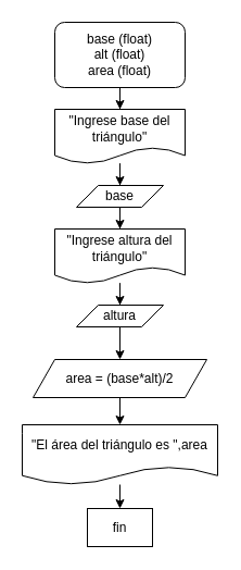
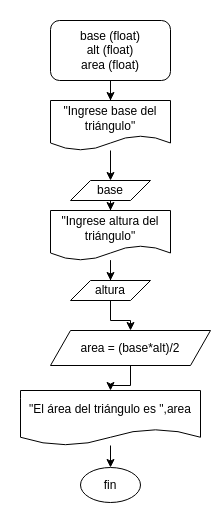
- <mxCell id="7" value="base" style="shape=parallelogram;perimeter=parallelogramPerimeter;whiteSpace=wrap;html=1;fixedSize=1;" vertex="1" parent="1"><mxGeometry x="70" y="170" width="80" height="20" as="geometry" /></mxCell>
+ <mxCell id="7" value="base" style="shape=parallelogram;perimeter=parallelogramPerimeter;whiteSpace=wrap;html=1;fixedSize=1;" vertex="1" parent="1"><mxGeometry x="70" y="180" width="80" height="20" as="geometry" /></mxCell>
- <mxCell id="13" value="area = (base*alt)/2" style="shape=parallelogram;perimeter=parallelogramPerimeter;whiteSpace=wrap;html=1;fixedSize=1;" vertex="1" parent="1"><mxGeometry x="30" y="330" width="160" height="35" as="geometry" /></mxCell>
+ <mxCell id="13" value="area = (base*alt)/2" style="shape=parallelogram;perimeter=parallelogramPerimeter;whiteSpace=wrap;html=1;fixedSize=1;" vertex="1" parent="1"><mxGeometry x="50" y="330" width="160" height="35" as="geometry" /></mxCell>
- <mxCell id="16" value="fin" style="whiteSpace=wrap;html=1;rounded=0;" vertex="1" parent="1"><mxGeometry x="80" y="467" width="60" height="35" as="geometry" /></mxCell>
+ <mxCell id="16" value="fin" style="ellipse;whiteSpace=wrap;html=1;" vertex="1" parent="1"><mxGeometry x="80" y="467" width="60" height="35" as="geometry" /></mxCell>
